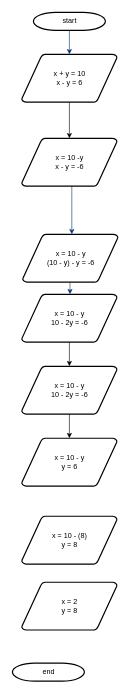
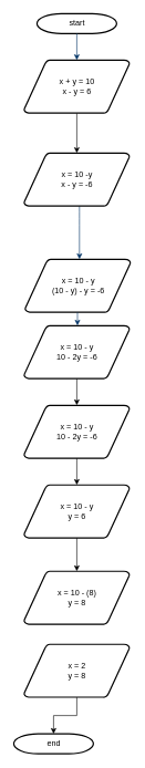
+ <mxCell id="15" value="" style="edgeStyle=orthogonalEdgeStyle;rounded=0;orthogonalLoop=1;jettySize=auto;html=1;" edge="1" parent="1" source="16" target="17"><mxGeometry relative="1" as="geometry" /></mxCell>
+ <mxCell id="18" value="" style="edgeStyle=orthogonalEdgeStyle;rounded=0;orthogonalLoop=1;jettySize=auto;html=1;" edge="1" parent="1" source="19" target="11"><mxGeometry relative="1" as="geometry" /></mxCell>
